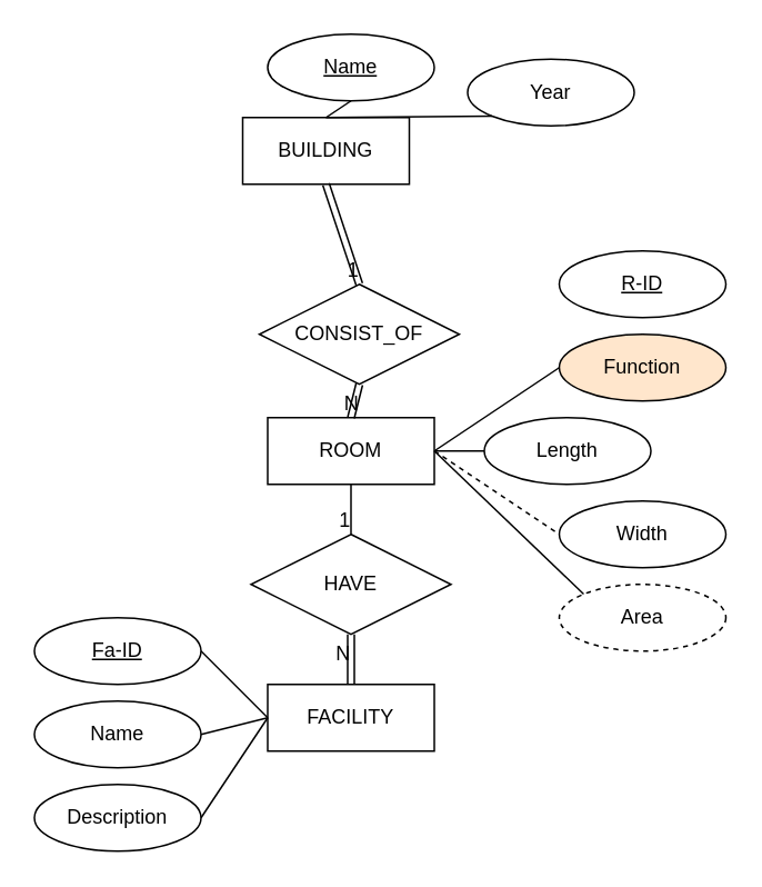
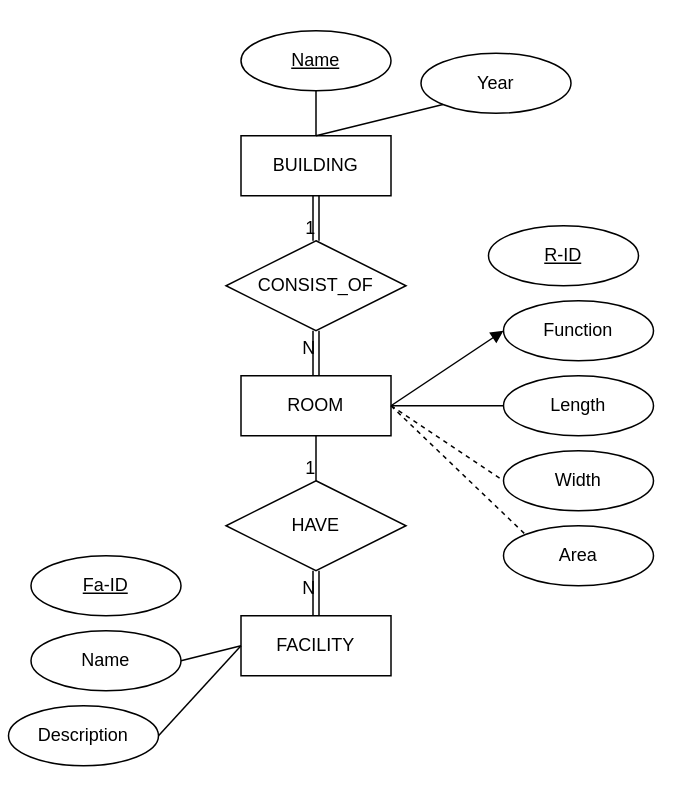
- <mxCell id="2" value="BUILDING" style="whiteSpace=wrap;html=1;align=center;" vertex="1" parent="1"><mxGeometry x="145" y="70" width="100" height="40" as="geometry" /></mxCell>
+ <mxCell id="2" value="BUILDING" style="whiteSpace=wrap;html=1;align=center;" vertex="1" parent="1"><mxGeometry x="160" y="90" width="100" height="40" as="geometry" /></mxCell>
- <mxCell id="11" value="&lt;u&gt;R-ID&lt;/u&gt;" style="ellipse;whiteSpace=wrap;html=1;align=center;" vertex="1" parent="1"><mxGeometry x="335" y="150" width="100" height="40" as="geometry" /></mxCell>
+ <mxCell id="11" value="&lt;u&gt;R-ID&lt;/u&gt;" style="ellipse;whiteSpace=wrap;html=1;align=center;" vertex="1" parent="1"><mxGeometry x="325" y="150" width="100" height="40" as="geometry" /></mxCell>
- <mxCell id="6" value="CONSIST_OF" style="shape=rhombus;perimeter=rhombusPerimeter;whiteSpace=wrap;html=1;align=center;" vertex="1" parent="1"><mxGeometry x="155" y="170" width="120" height="60" as="geometry" /></mxCell>
+ <mxCell id="6" value="CONSIST_OF" style="shape=rhombus;perimeter=rhombusPerimeter;whiteSpace=wrap;html=1;align=center;" vertex="1" parent="1"><mxGeometry x="150" y="160" width="120" height="60" as="geometry" /></mxCell>
- <mxCell id="12" value="Function" style="ellipse;whiteSpace=wrap;html=1;align=center;fillColor=#ffe6cc;" vertex="1" parent="1"><mxGeometry x="335" y="200" width="100" height="40" as="geometry" /></mxCell>
+ <mxCell id="12" value="Function" style="ellipse;whiteSpace=wrap;html=1;align=center;" vertex="1" parent="1"><mxGeometry x="335" y="200" width="100" height="40" as="geometry" /></mxCell>
- <mxCell id="13" value="" style="endArrow=none;html=1;rounded=0;entryX=0;entryY=0.5;entryDx=0;entryDy=0;exitX=1;exitY=0.5;exitDx=0;exitDy=0;" edge="1" parent="1" source="3" target="12"><mxGeometry relative="1" as="geometry"><mxPoint x="270" y="280" as="sourcePoint" /><mxPoint x="345" y="240" as="targetPoint" /></mxGeometry></mxCell>
+ <mxCell id="13" value="" style="endArrow=block;html=1;rounded=0;entryX=0;entryY=0.5;entryDx=0;entryDy=0;exitX=1;exitY=0.5;exitDx=0;exitDy=0;" edge="1" parent="1" source="3" target="12"><mxGeometry relative="1" as="geometry"><mxPoint x="270" y="280" as="sourcePoint" /><mxPoint x="345" y="240" as="targetPoint" /></mxGeometry></mxCell>
- <mxCell id="14" value="Length" style="ellipse;whiteSpace=wrap;html=1;align=center;" vertex="1" parent="1"><mxGeometry x="290" y="250" width="100" height="40" as="geometry" /></mxCell>
+ <mxCell id="14" value="Length" style="ellipse;whiteSpace=wrap;html=1;align=center;" vertex="1" parent="1"><mxGeometry x="335" y="250" width="100" height="40" as="geometry" /></mxCell>
- <mxCell id="21" value="" style="endArrow=none;html=1;rounded=0;entryX=0;entryY=0;entryDx=0;entryDy=0;exitX=1;exitY=0.5;exitDx=0;exitDy=0;" edge="1" parent="1" source="3" target="20"><mxGeometry relative="1" as="geometry"><mxPoint x="270" y="280" as="sourcePoint" /><mxPoint x="345" y="390" as="targetPoint" /></mxGeometry></mxCell>
+ <mxCell id="21" value="" style="endArrow=none;html=1;rounded=0;entryX=0;entryY=0;entryDx=0;entryDy=0;exitX=1;exitY=0.5;exitDx=0;exitDy=0;dashed=1;" edge="1" parent="1" source="3" target="20"><mxGeometry relative="1" as="geometry"><mxPoint x="270" y="280" as="sourcePoint" /><mxPoint x="345" y="390" as="targetPoint" /></mxGeometry></mxCell>
- <mxCell id="20" value="Area" style="ellipse;whiteSpace=wrap;html=1;align=center;dashed=1;" vertex="1" parent="1"><mxGeometry x="335" y="350" width="100" height="40" as="geometry" /></mxCell>
+ <mxCell id="20" value="Area" style="ellipse;whiteSpace=wrap;html=1;align=center;dashed=0;" vertex="1" parent="1"><mxGeometry x="335" y="350" width="100" height="40" as="geometry" /></mxCell>
- <mxCell id="29" value="" style="endArrow=none;html=1;rounded=0;entryX=1;entryY=0.5;entryDx=0;entryDy=0;exitX=0;exitY=0.5;exitDx=0;exitDy=0;" edge="1" parent="1" target="28" source="22"><mxGeometry relative="1" as="geometry"><mxPoint x="-30" y="480" as="sourcePoint" /><mxPoint x="-70" y="280" as="targetPoint" /></mxGeometry></mxCell>
- <mxCell id="32" value="Description" style="ellipse;whiteSpace=wrap;html=1;align=center;" vertex="1" parent="1"><mxGeometry x="20" y="470" width="100" height="40" as="geometry" /></mxCell>
+ <mxCell id="32" value="Description" style="ellipse;whiteSpace=wrap;html=1;align=center;" vertex="1" parent="1"><mxGeometry x="5" y="470" width="100" height="40" as="geometry" /></mxCell>
